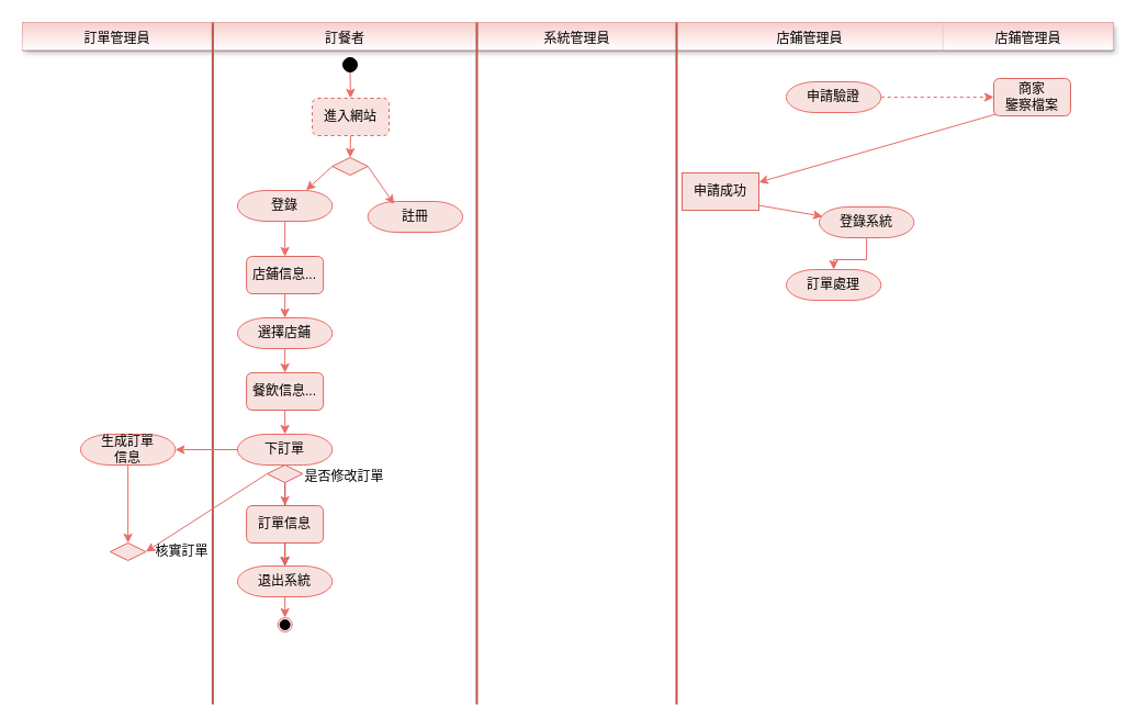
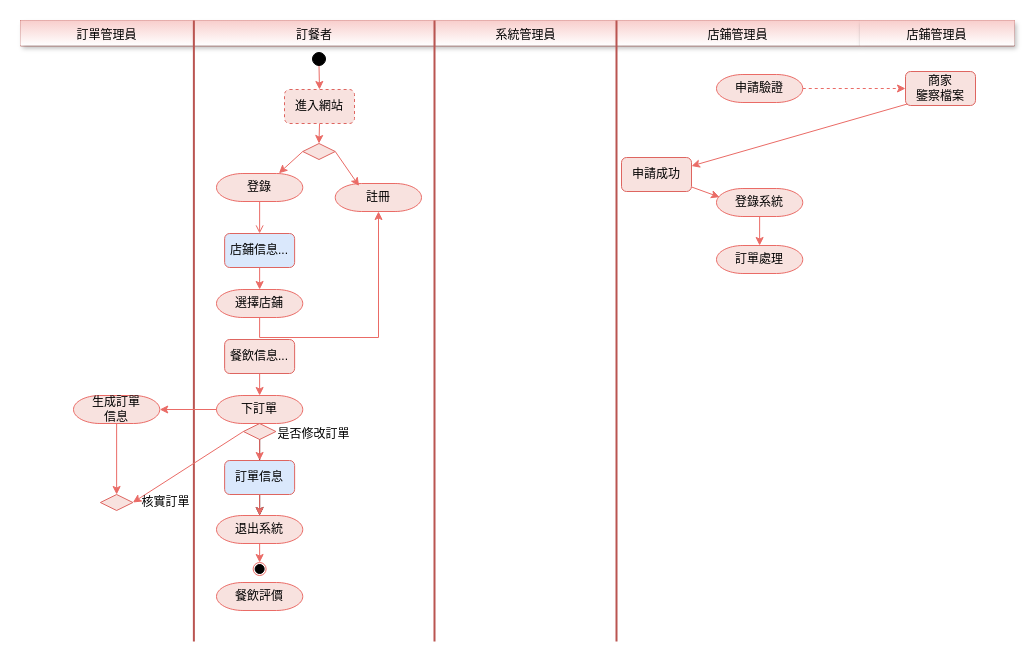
- <mxCell id="51" value="申請成功" style="whiteSpace=wrap;html=1;fillColor=#F8E2DF;strokeColor=#DE6560;rounded=0;" vertex="1" parent="1"><mxGeometry x="621" y="157" width="70" height="34" as="geometry" /></mxCell>
+ <mxCell id="51" value="申請成功" style="rounded=1;whiteSpace=wrap;html=1;fillColor=#F8E2DF;strokeColor=#DE6560;" vertex="1" parent="1"><mxGeometry x="621" y="157" width="70" height="34" as="geometry" /></mxCell>
- <mxCell id="48" value="登錄系統" style="strokeWidth=1;html=1;shape=mxgraph.flowchart.terminator;whiteSpace=wrap;strokeColor=#EA6B66;fillColor=#F8E2DF;" vertex="1" parent="1"><mxGeometry x="746" y="188" width="86.25" height="28" as="geometry" /></mxCell>
+ <mxCell id="48" value="登錄系統" style="strokeWidth=1;html=1;shape=mxgraph.flowchart.terminator;whiteSpace=wrap;strokeColor=#EA6B66;fillColor=#F8E2DF;" vertex="1" parent="1"><mxGeometry x="716" y="188" width="86.25" height="28" as="geometry" /></mxCell>
- <mxCell id="15" style="edgeStyle=orthogonalEdgeStyle;rounded=0;orthogonalLoop=1;jettySize=auto;html=1;exitX=0.5;exitY=1;exitDx=0;exitDy=0;exitPerimeter=0;entryX=0.5;entryY=0;entryDx=0;entryDy=0;strokeColor=#EA6B66;" edge="1" parent="1" source="16" target="20"><mxGeometry relative="1" as="geometry" /></mxCell>
+ <mxCell id="15" style="edgeStyle=orthogonalEdgeStyle;rounded=0;orthogonalLoop=1;jettySize=auto;html=1;exitX=0.5;exitY=1;exitDx=0;exitDy=0;exitPerimeter=0;entryX=0.5;entryY=0;entryDx=0;entryDy=0;strokeColor=#EA6B66;endArrow=open;" edge="1" parent="1" source="16" target="20"><mxGeometry relative="1" as="geometry" /></mxCell>
- <mxCell id="20" value="店鋪信息..." style="rounded=1;whiteSpace=wrap;html=1;fillColor=#F8E2DF;strokeColor=#DE6560;" vertex="1" parent="1"><mxGeometry x="224.13" y="233" width="70" height="34" as="geometry" /></mxCell>
+ <mxCell id="20" value="店鋪信息..." style="rounded=1;whiteSpace=wrap;html=1;fillColor=#dae8fc;strokeColor=#DE6560;" vertex="1" parent="1"><mxGeometry x="224.13" y="233" width="70" height="34" as="geometry" /></mxCell>
- <mxCell id="21" style="edgeStyle=orthogonalEdgeStyle;rounded=0;orthogonalLoop=1;jettySize=auto;html=1;exitX=0.5;exitY=1;exitDx=0;exitDy=0;exitPerimeter=0;entryX=0.5;entryY=0;entryDx=0;entryDy=0;strokeColor=#EA6B66;" edge="1" parent="1" source="22" target="24"><mxGeometry relative="1" as="geometry" /></mxCell>
+ <mxCell id="21" style="edgeStyle=orthogonalEdgeStyle;rounded=0;orthogonalLoop=1;jettySize=auto;html=1;exitX=0.5;exitY=1;exitDx=0;exitDy=0;exitPerimeter=0;strokeColor=#EA6B66;" edge="1" parent="1" source="22" target="17"><mxGeometry relative="1" as="geometry" /></mxCell>
- <mxCell id="31" value="訂單信息" style="rounded=1;whiteSpace=wrap;html=1;fillColor=#F8E2DF;strokeColor=#DE6560;" vertex="1" parent="1"><mxGeometry x="224.13" y="460" width="70" height="34" as="geometry" /></mxCell>
+ <mxCell id="31" value="訂單信息" style="rounded=1;whiteSpace=wrap;html=1;fillColor=#dae8fc;strokeColor=#DE6560;" vertex="1" parent="1"><mxGeometry x="224.13" y="460" width="70" height="34" as="geometry" /></mxCell>
+ <mxCell id="37" value="餐飲評價" style="strokeWidth=1;html=1;shape=mxgraph.flowchart.terminator;whiteSpace=wrap;strokeColor=#EA6B66;fillColor=#F8E2DF;" vertex="1" parent="1"><mxGeometry x="216.01" y="582" width="86.25" height="28" as="geometry" /></mxCell>
